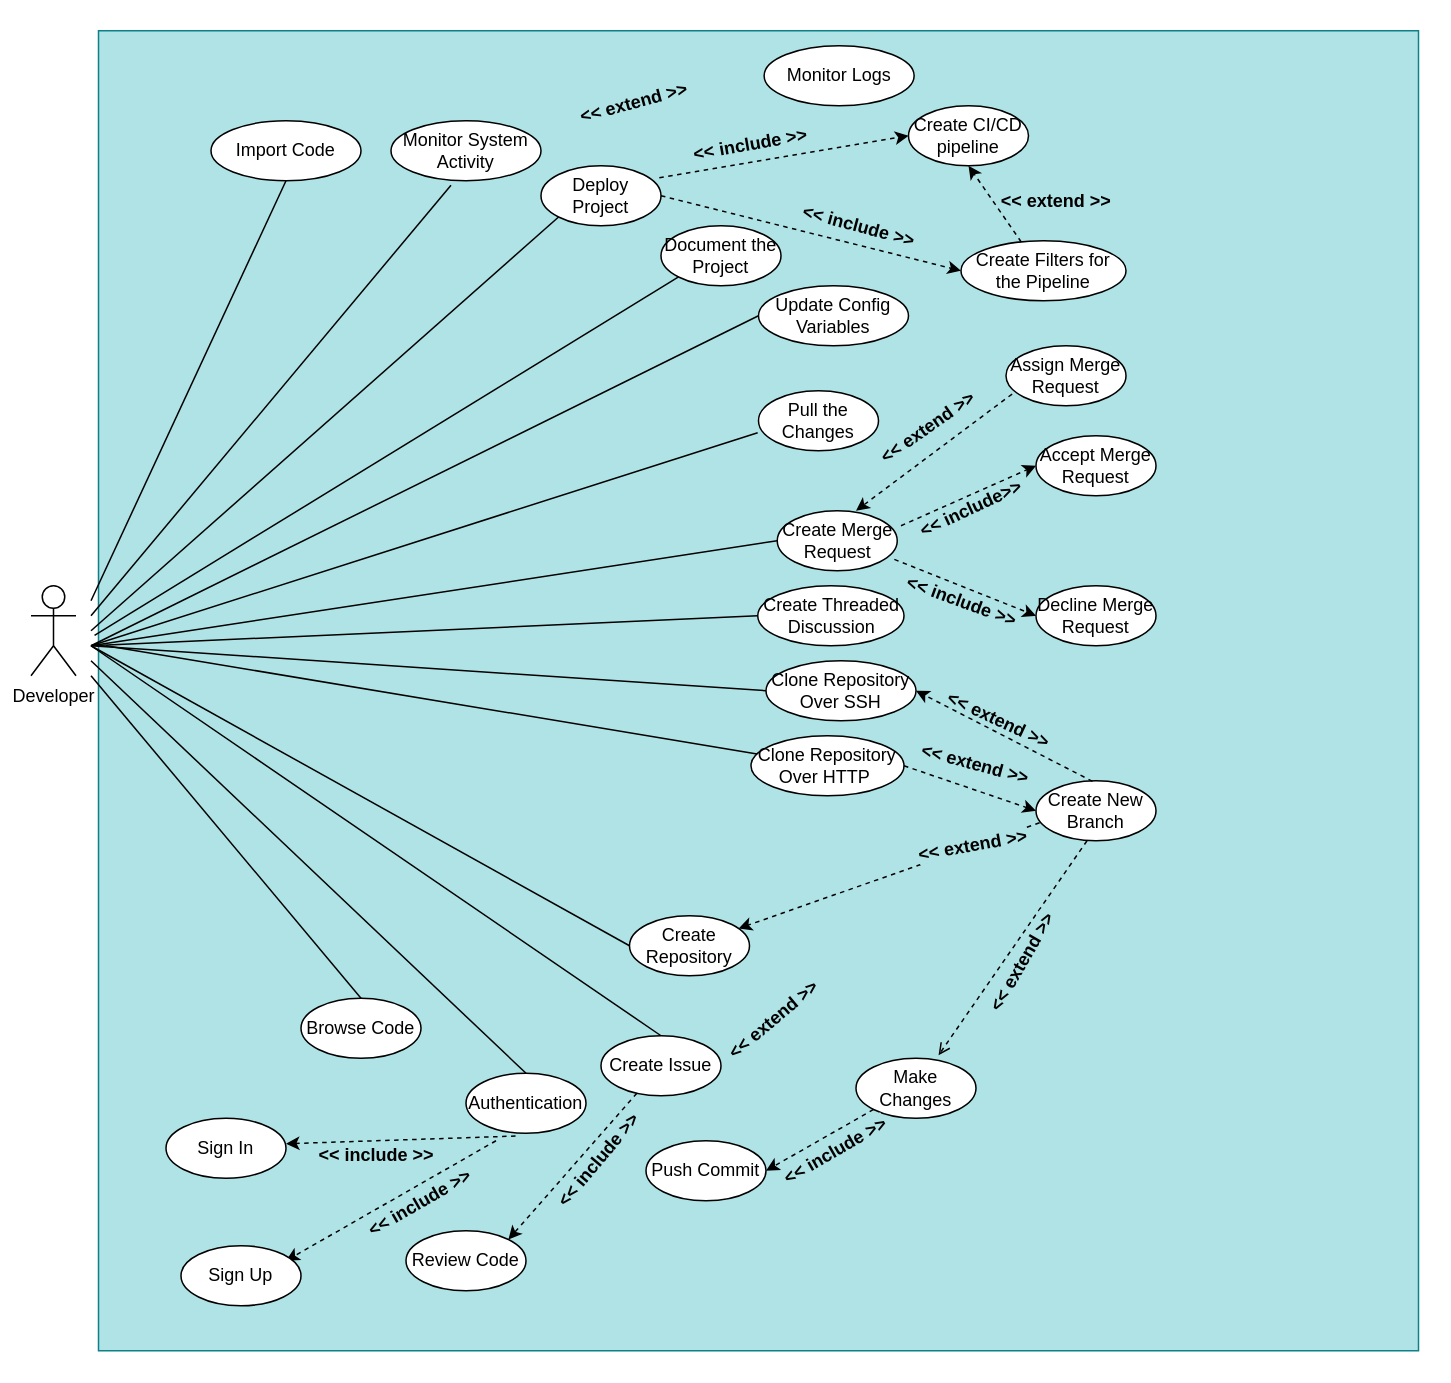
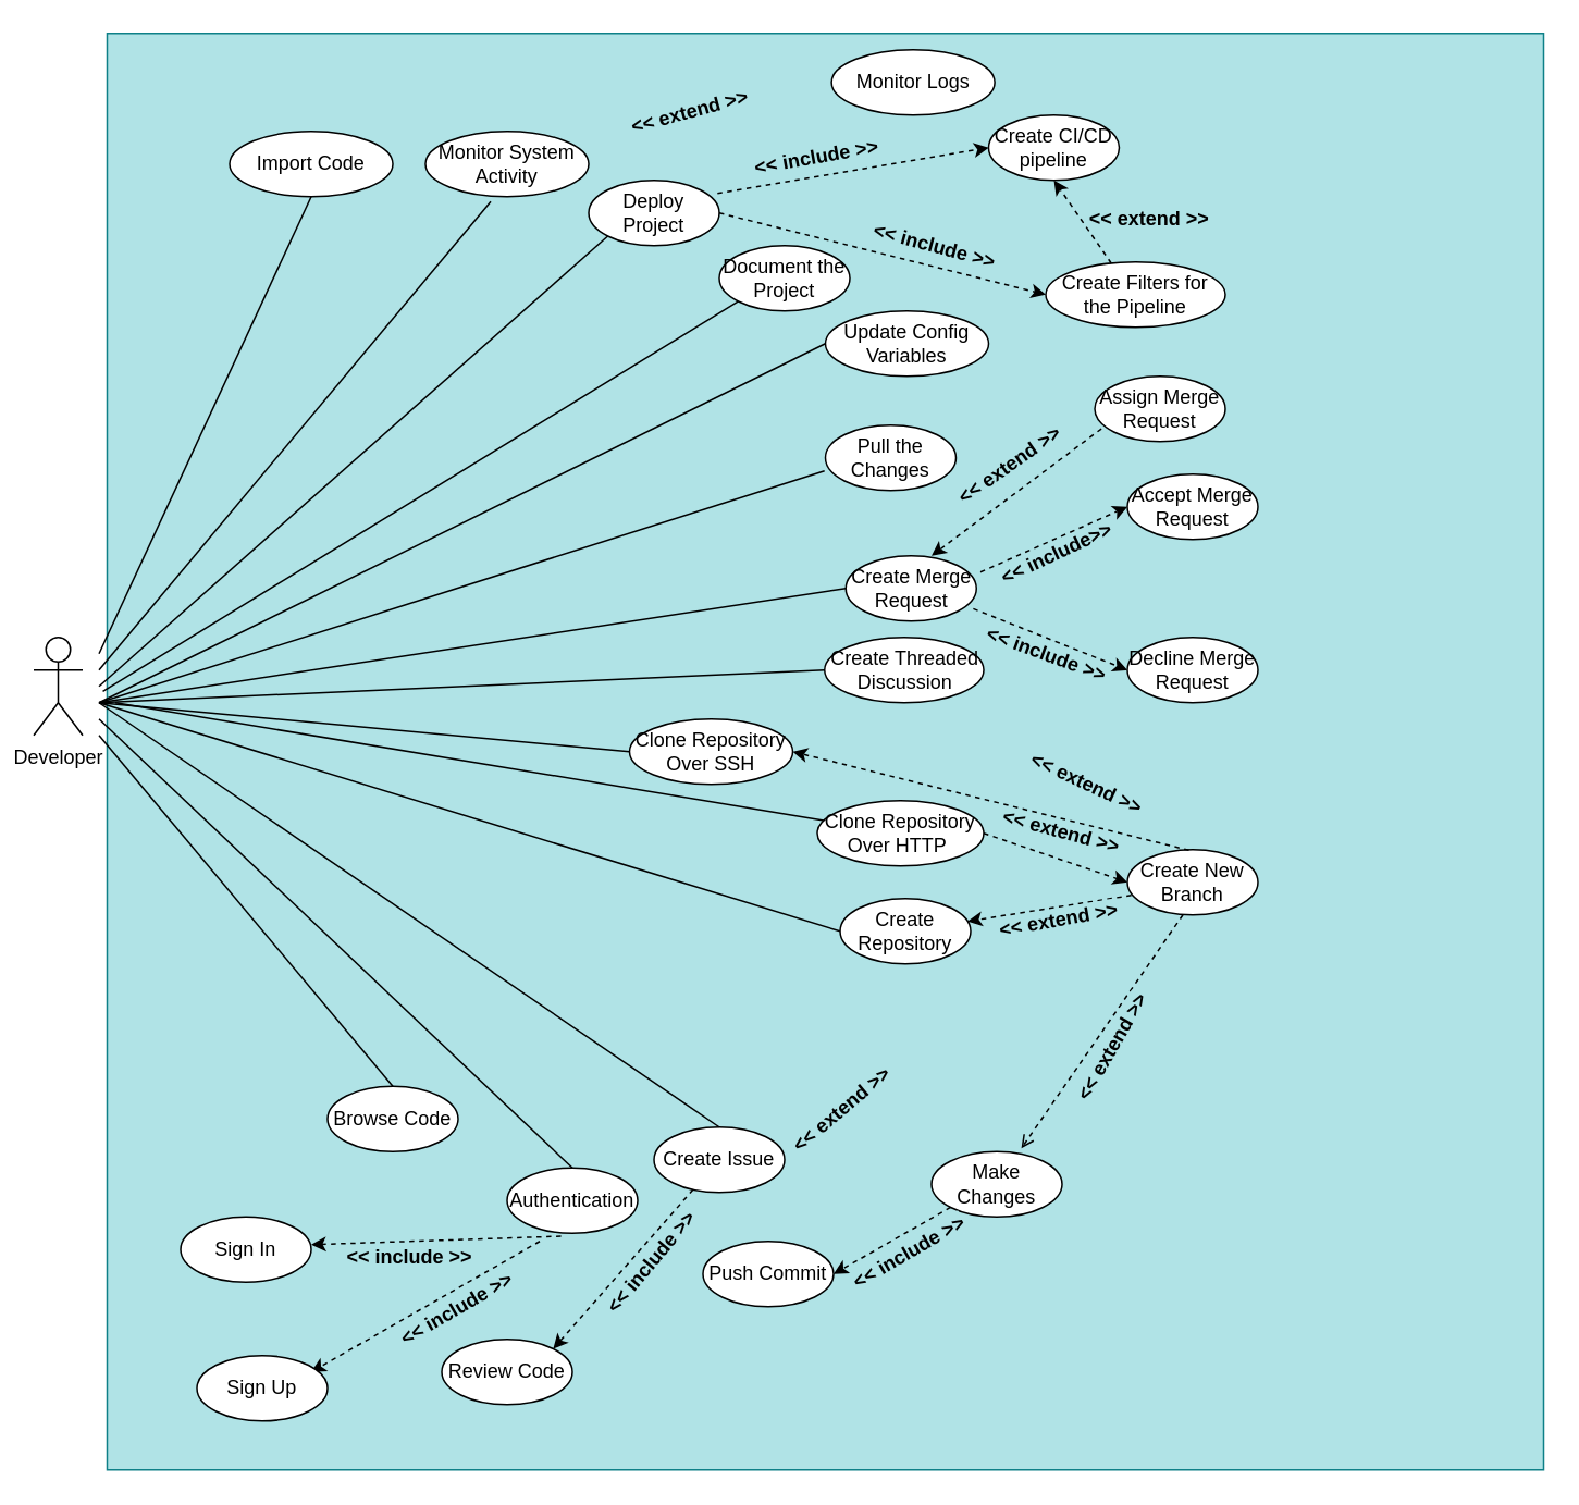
- <mxCell id="17" value="Clone Repository Over SSH" style="ellipse;whiteSpace=wrap;html=1;" parent="1" vertex="1"><mxGeometry x="510" y="440" width="100" height="40" as="geometry" /></mxCell>
+ <mxCell id="17" value="Clone Repository Over SSH" style="ellipse;whiteSpace=wrap;html=1;" parent="1" vertex="1"><mxGeometry x="385" y="440" width="100" height="40" as="geometry" /></mxCell>
- <mxCell id="6" value="Create Repository" style="ellipse;whiteSpace=wrap;html=1;" parent="1" vertex="1"><mxGeometry x="419" y="610" width="80" height="40" as="geometry" /></mxCell>
+ <mxCell id="6" value="Create Repository" style="ellipse;whiteSpace=wrap;html=1;" parent="1" vertex="1"><mxGeometry x="514" y="550" width="80" height="40" as="geometry" /></mxCell>
